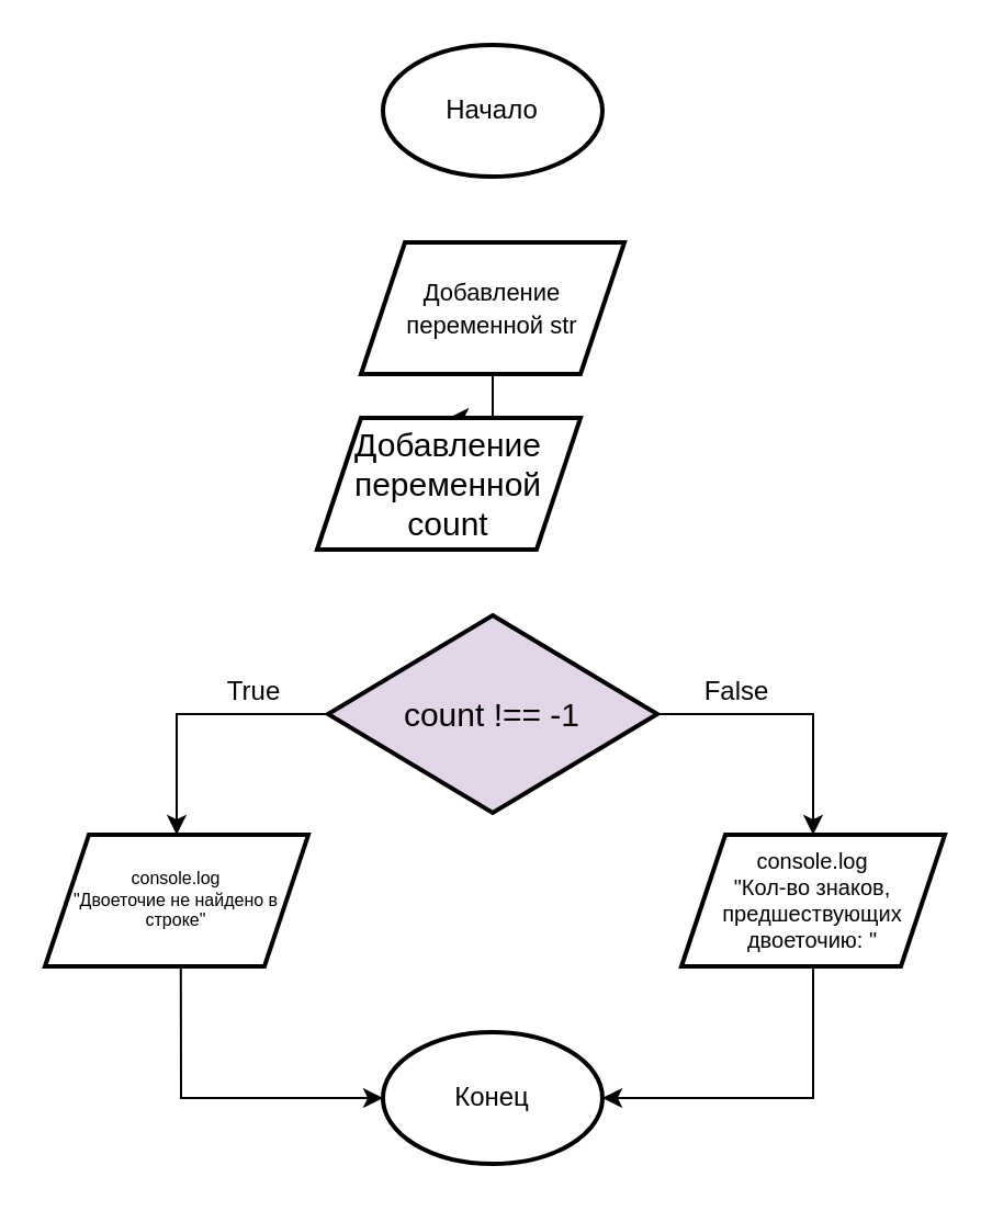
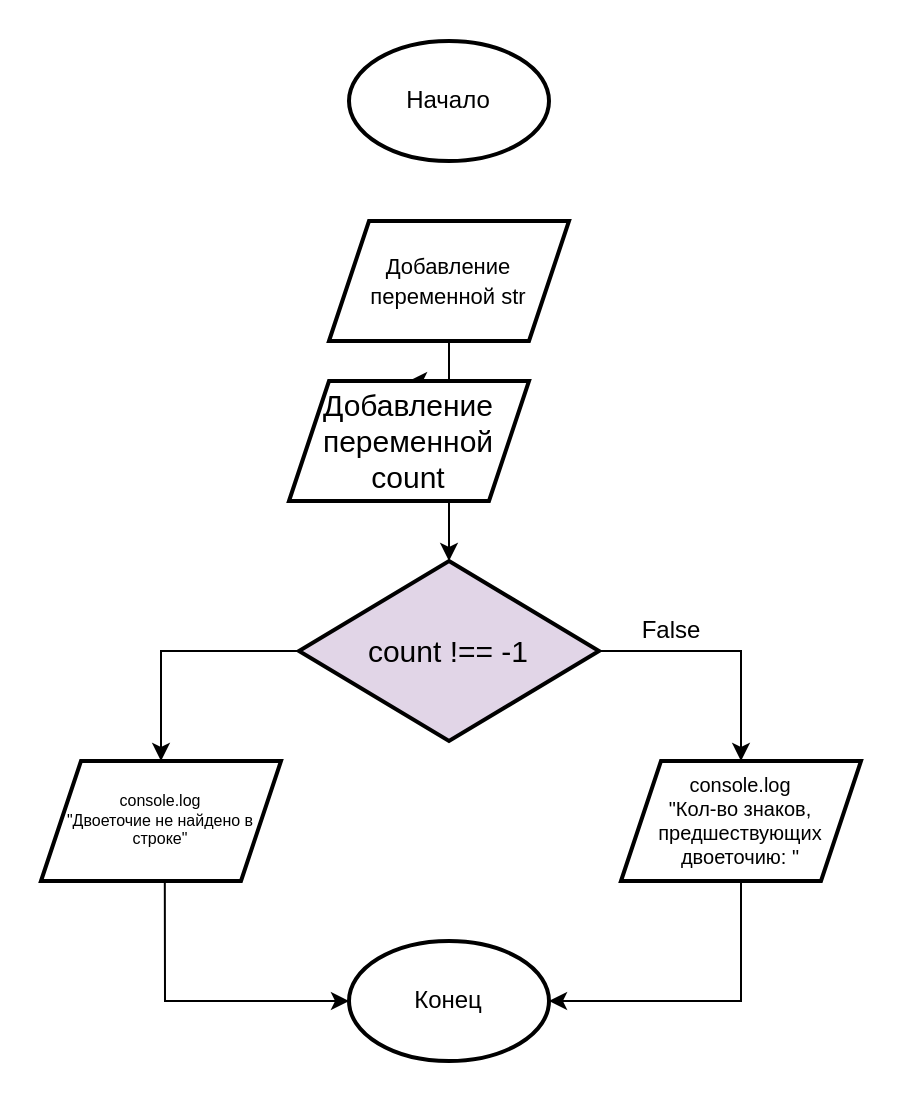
+ <mxCell id="5" style="edgeStyle=orthogonalEdgeStyle;rounded=0;orthogonalLoop=1;jettySize=auto;html=1;exitX=0.5;exitY=1;exitDx=0;exitDy=0;entryX=0.5;entryY=0;entryDx=0;entryDy=0;" edge="1" parent="1" source="6" target="9"><mxGeometry relative="1" as="geometry" /></mxCell>
- <mxCell id="12" value="True" style="text;html=1;align=center;verticalAlign=middle;resizable=0;points=[];autosize=1;strokeColor=none;fillColor=none;" vertex="1" parent="1"><mxGeometry x="90" y="300" width="50" height="30" as="geometry" /></mxCell>
